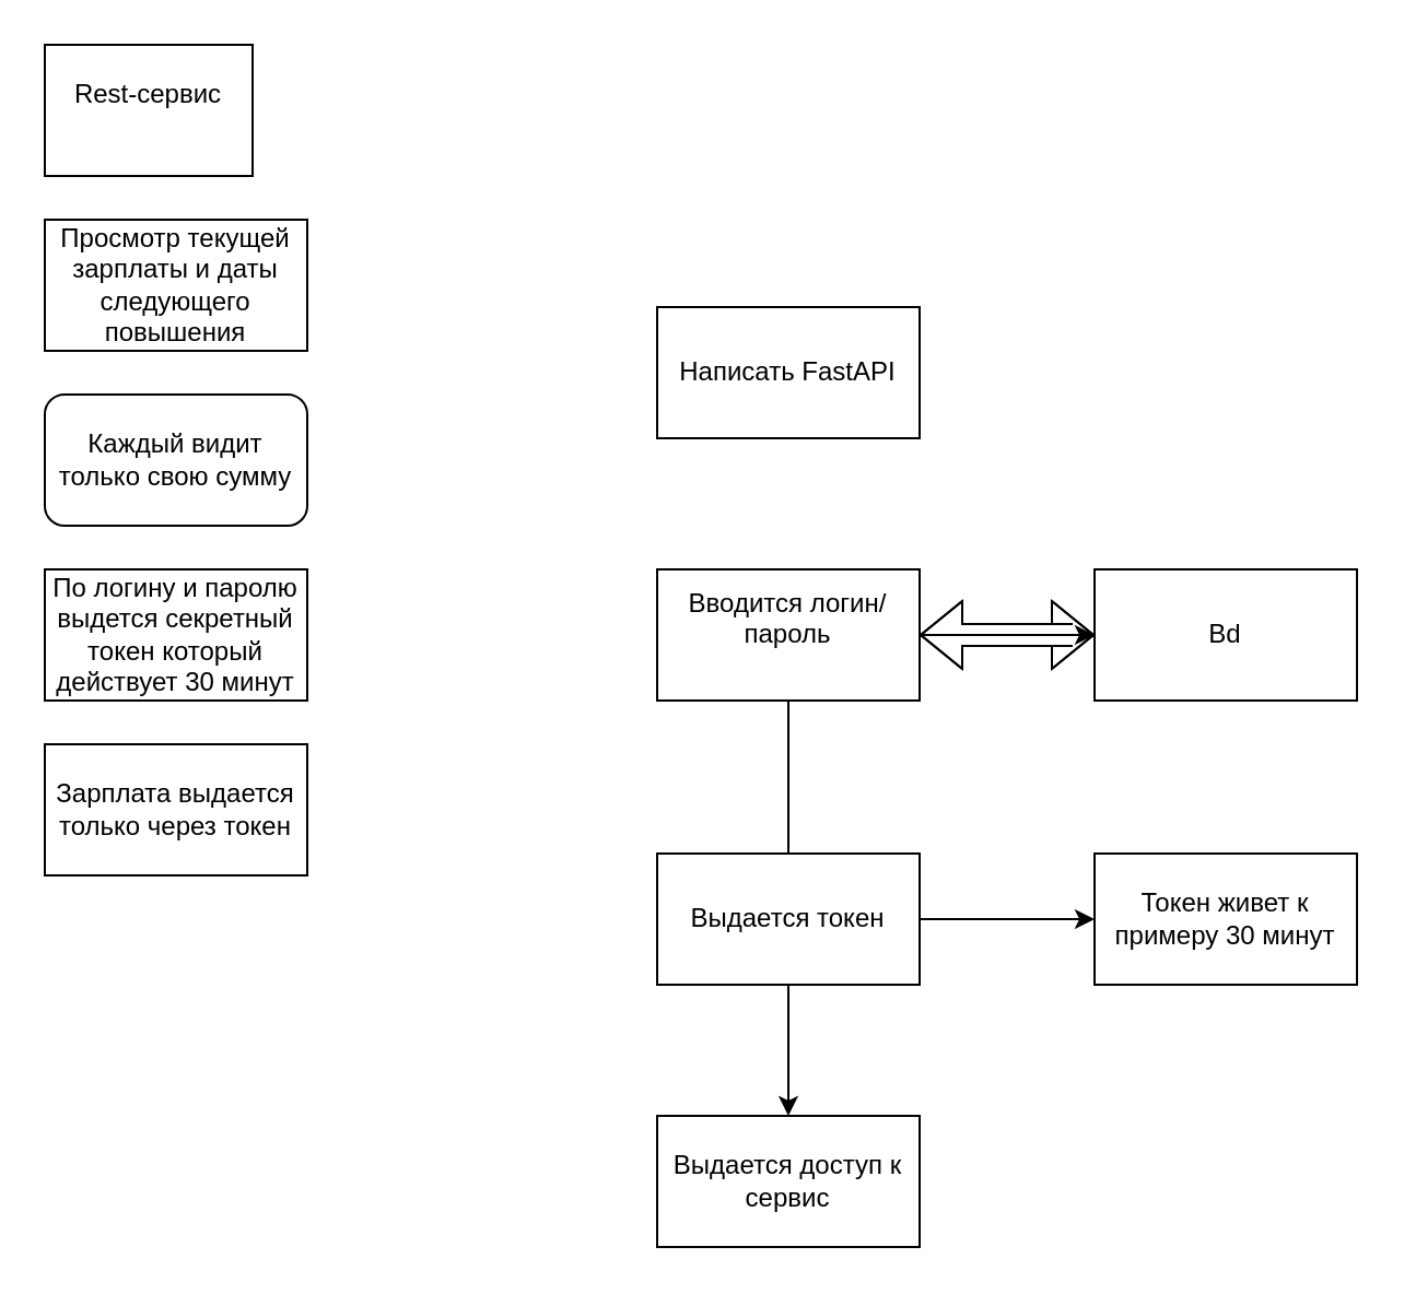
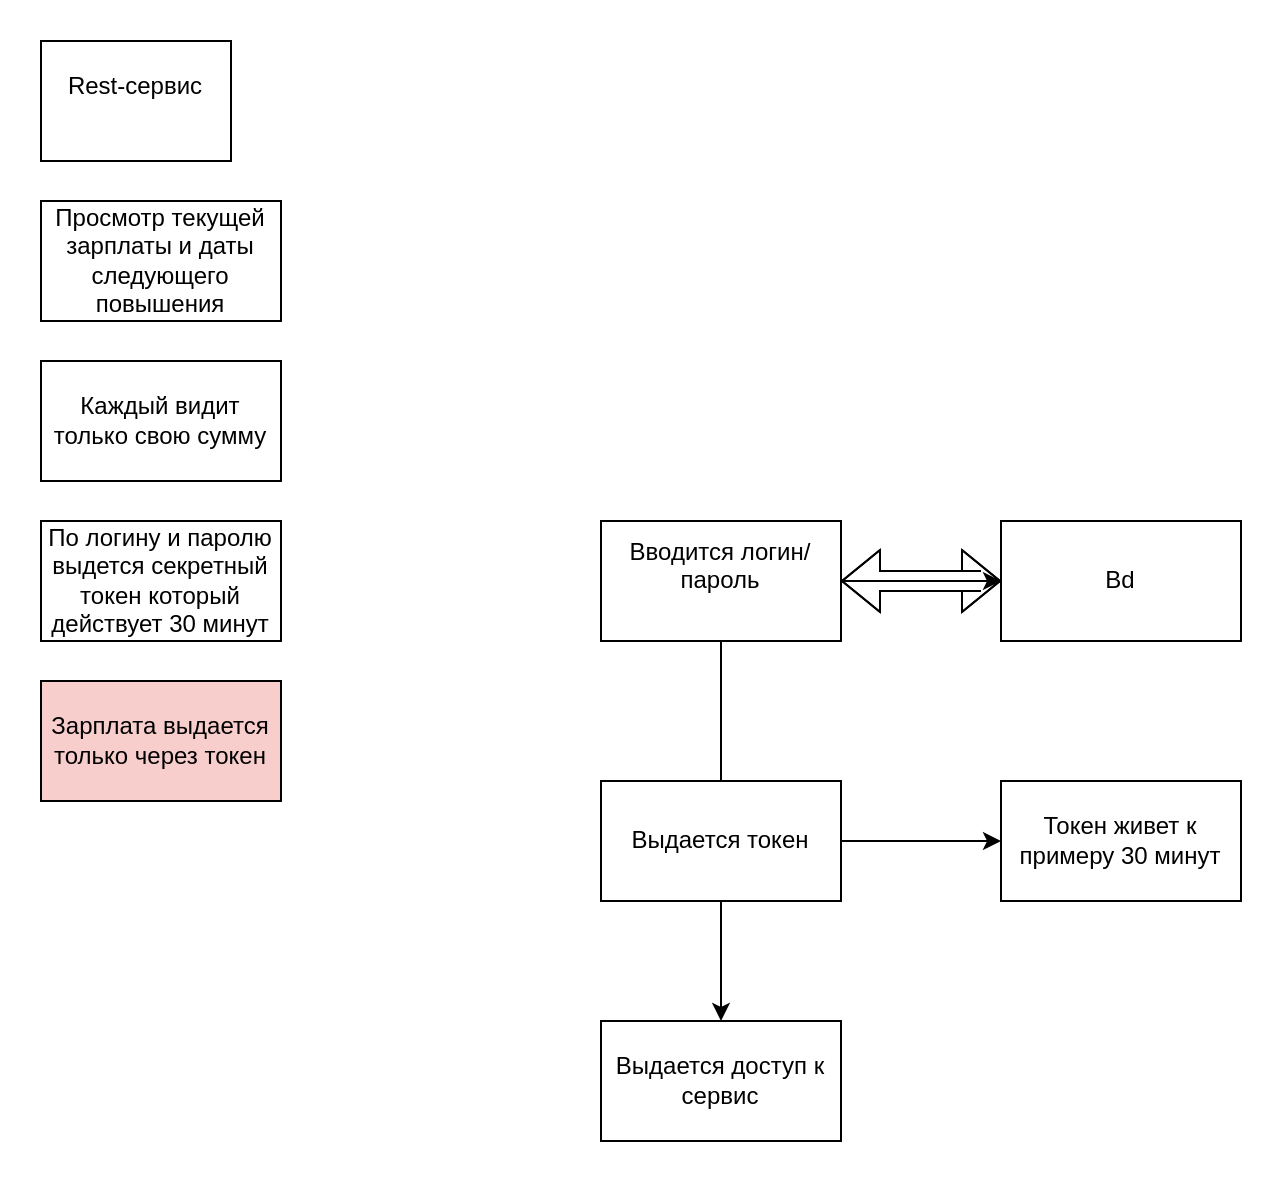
- <mxCell id="15" value="Написать FastAPI" style="rounded=0;whiteSpace=wrap;html=1;" vertex="1" parent="1"><mxGeometry x="300" y="140" width="120" height="60" as="geometry" /></mxCell>
- <mxCell id="4" value="Каждый видит только свою сумму" style="whiteSpace=wrap;html=1;rounded=1;" vertex="1" parent="1"><mxGeometry x="20" y="180" width="120" height="60" as="geometry" /></mxCell>
+ <mxCell id="4" value="Каждый видит только свою сумму" style="rounded=0;whiteSpace=wrap;html=1;" vertex="1" parent="1"><mxGeometry x="20" y="180" width="120" height="60" as="geometry" /></mxCell>
- <mxCell id="6" value="Зарплата выдается только через токен" style="rounded=0;whiteSpace=wrap;html=1;" vertex="1" parent="1"><mxGeometry x="20" y="340" width="120" height="60" as="geometry" /></mxCell>
+ <mxCell id="6" value="Зарплата выдается только через токен" style="rounded=0;whiteSpace=wrap;html=1;fillColor=#f8cecc;" vertex="1" parent="1"><mxGeometry x="20" y="340" width="120" height="60" as="geometry" /></mxCell>
